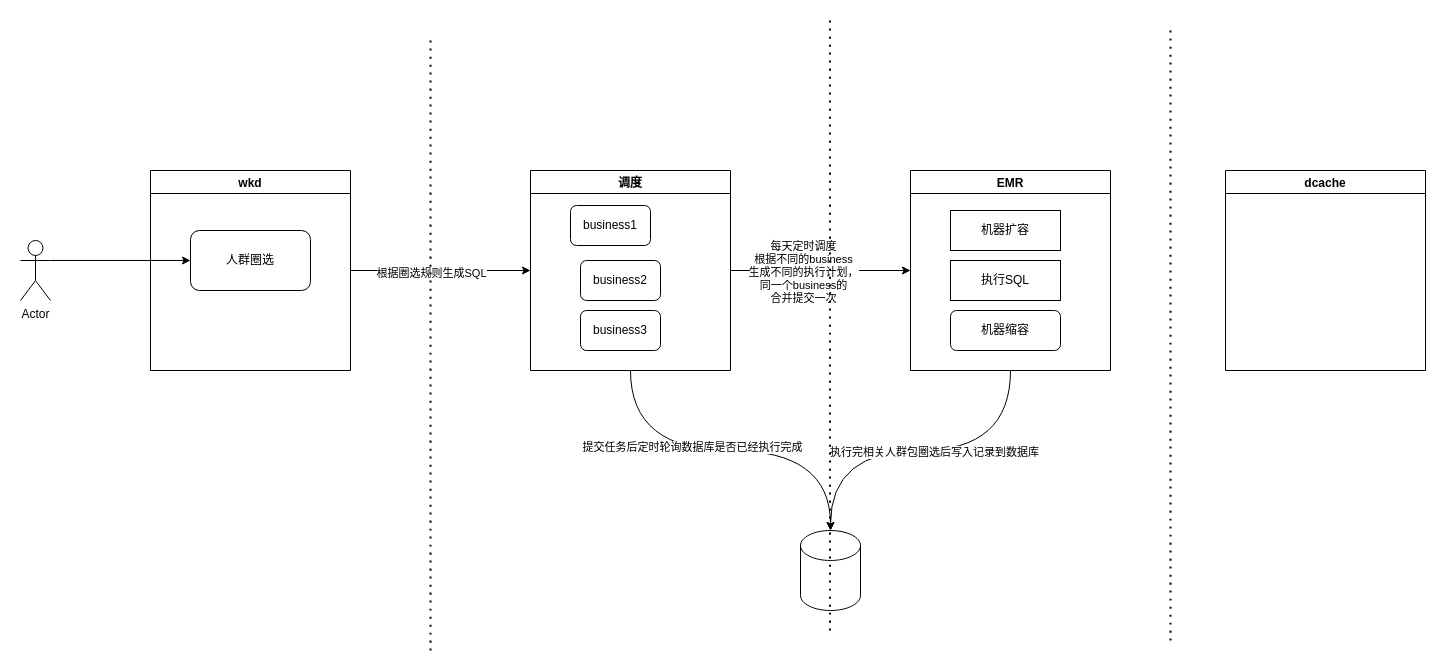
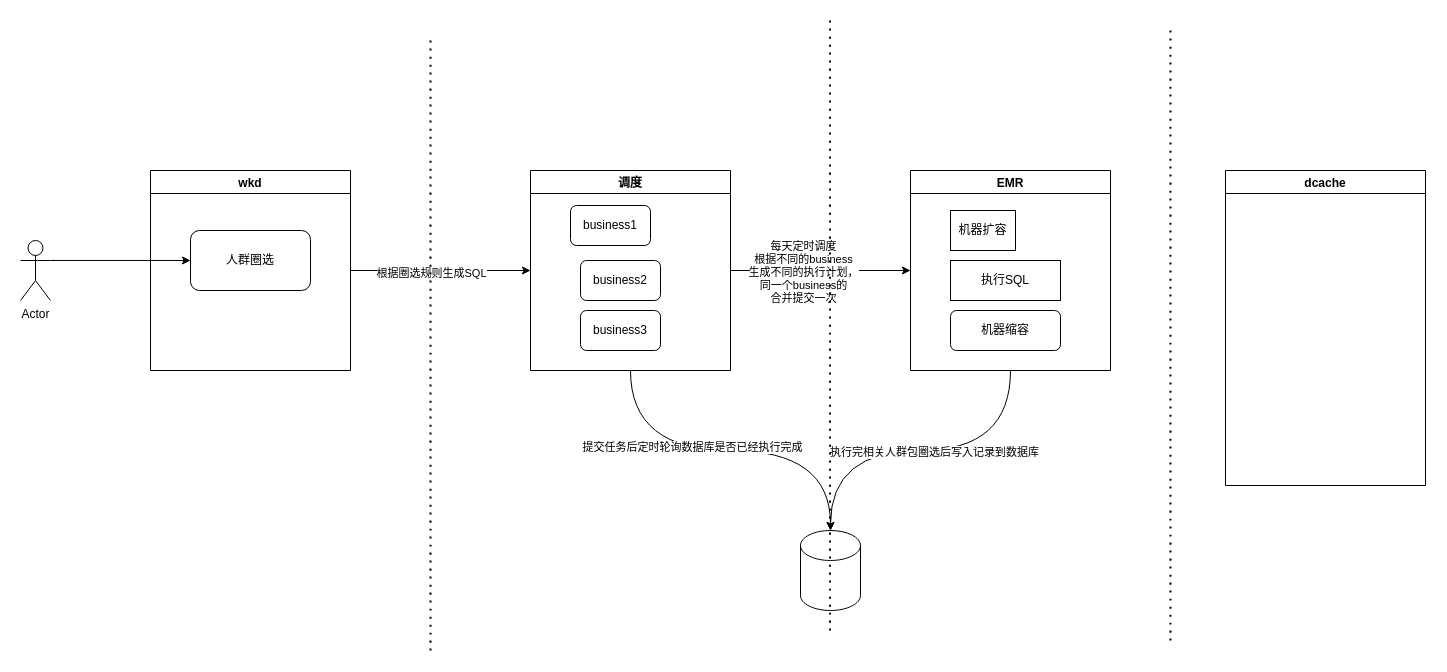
- <mxCell id="20" value="机器扩容" style="whiteSpace=wrap;html=1;" vertex="1" parent="19"><mxGeometry x="40" y="40" width="110" height="40" as="geometry" /></mxCell>
+ <mxCell id="20" value="机器扩容" style="whiteSpace=wrap;html=1;" vertex="1" parent="19"><mxGeometry x="40" y="40" width="65" height="40" as="geometry" /></mxCell>
- <mxCell id="23" value="dcache" style="swimlane;" vertex="1" parent="1"><mxGeometry x="1225" y="170" width="200" height="200" as="geometry" /></mxCell>
+ <mxCell id="23" value="dcache" style="swimlane;" vertex="1" parent="1"><mxGeometry x="1225" y="170" width="200" height="315" as="geometry" /></mxCell>
